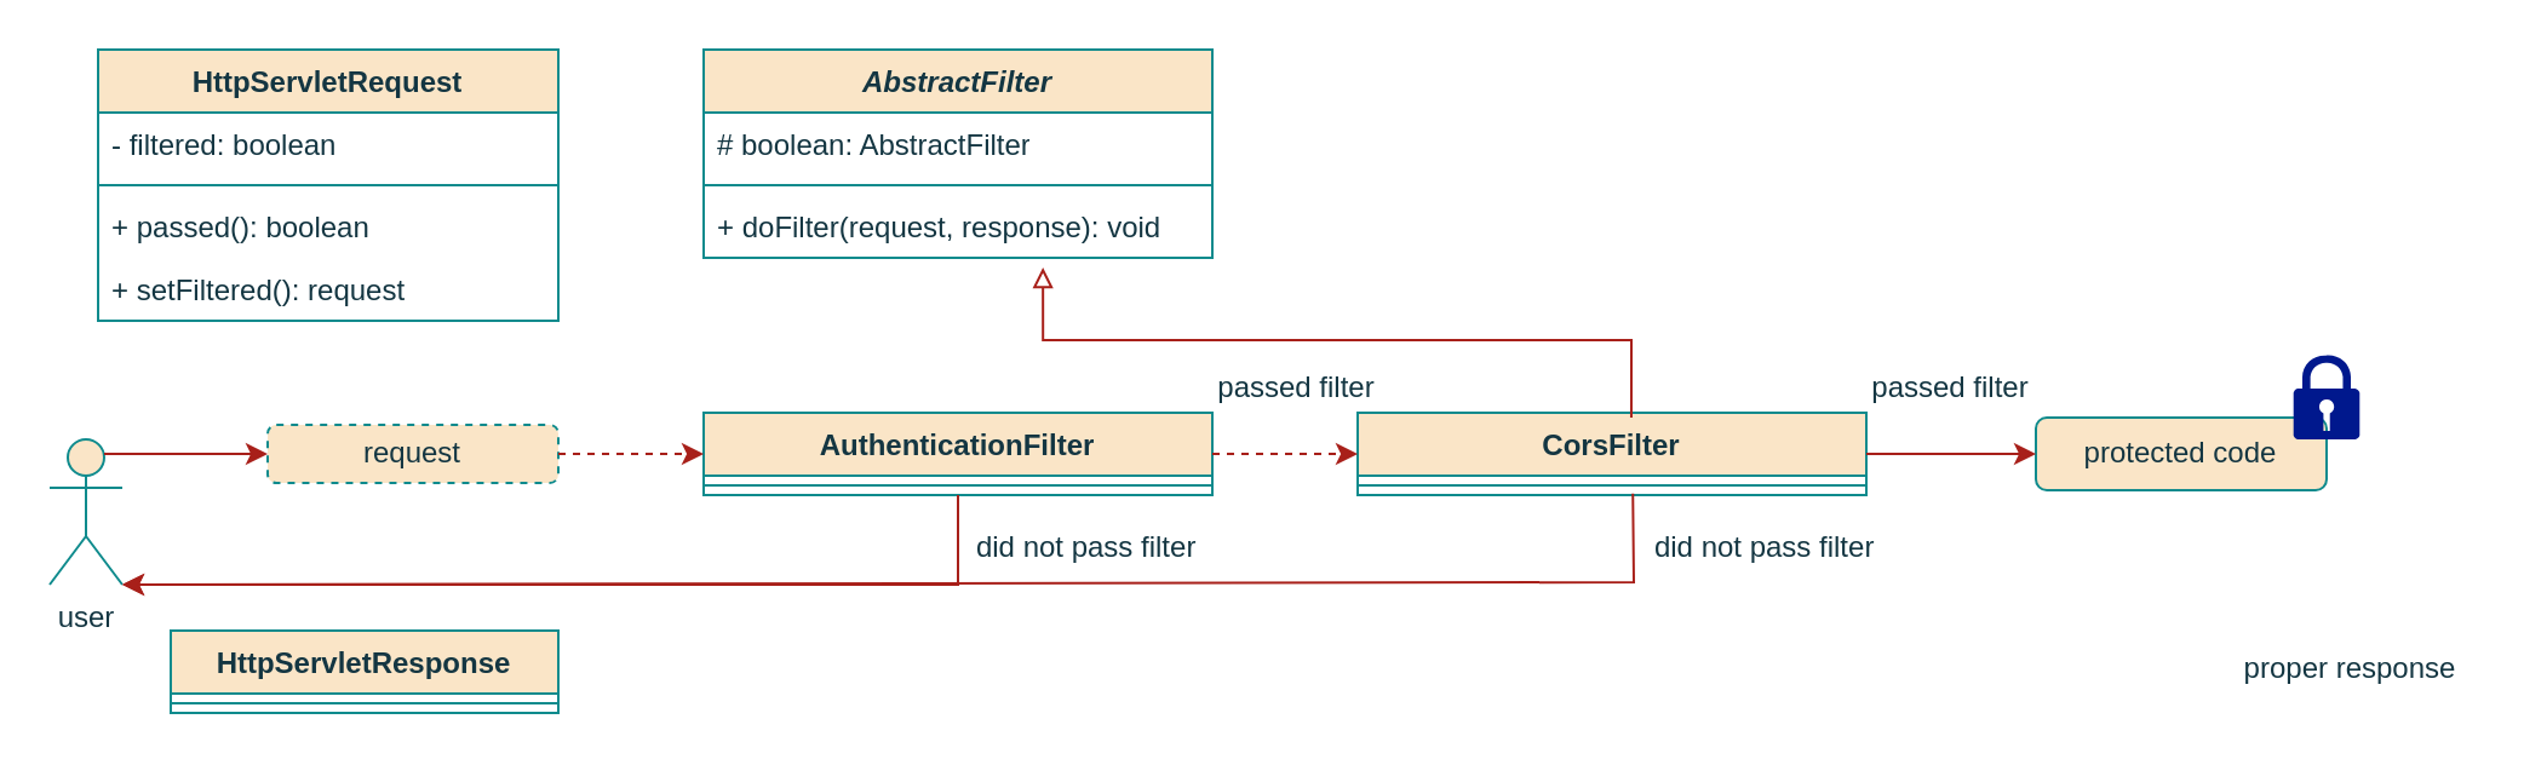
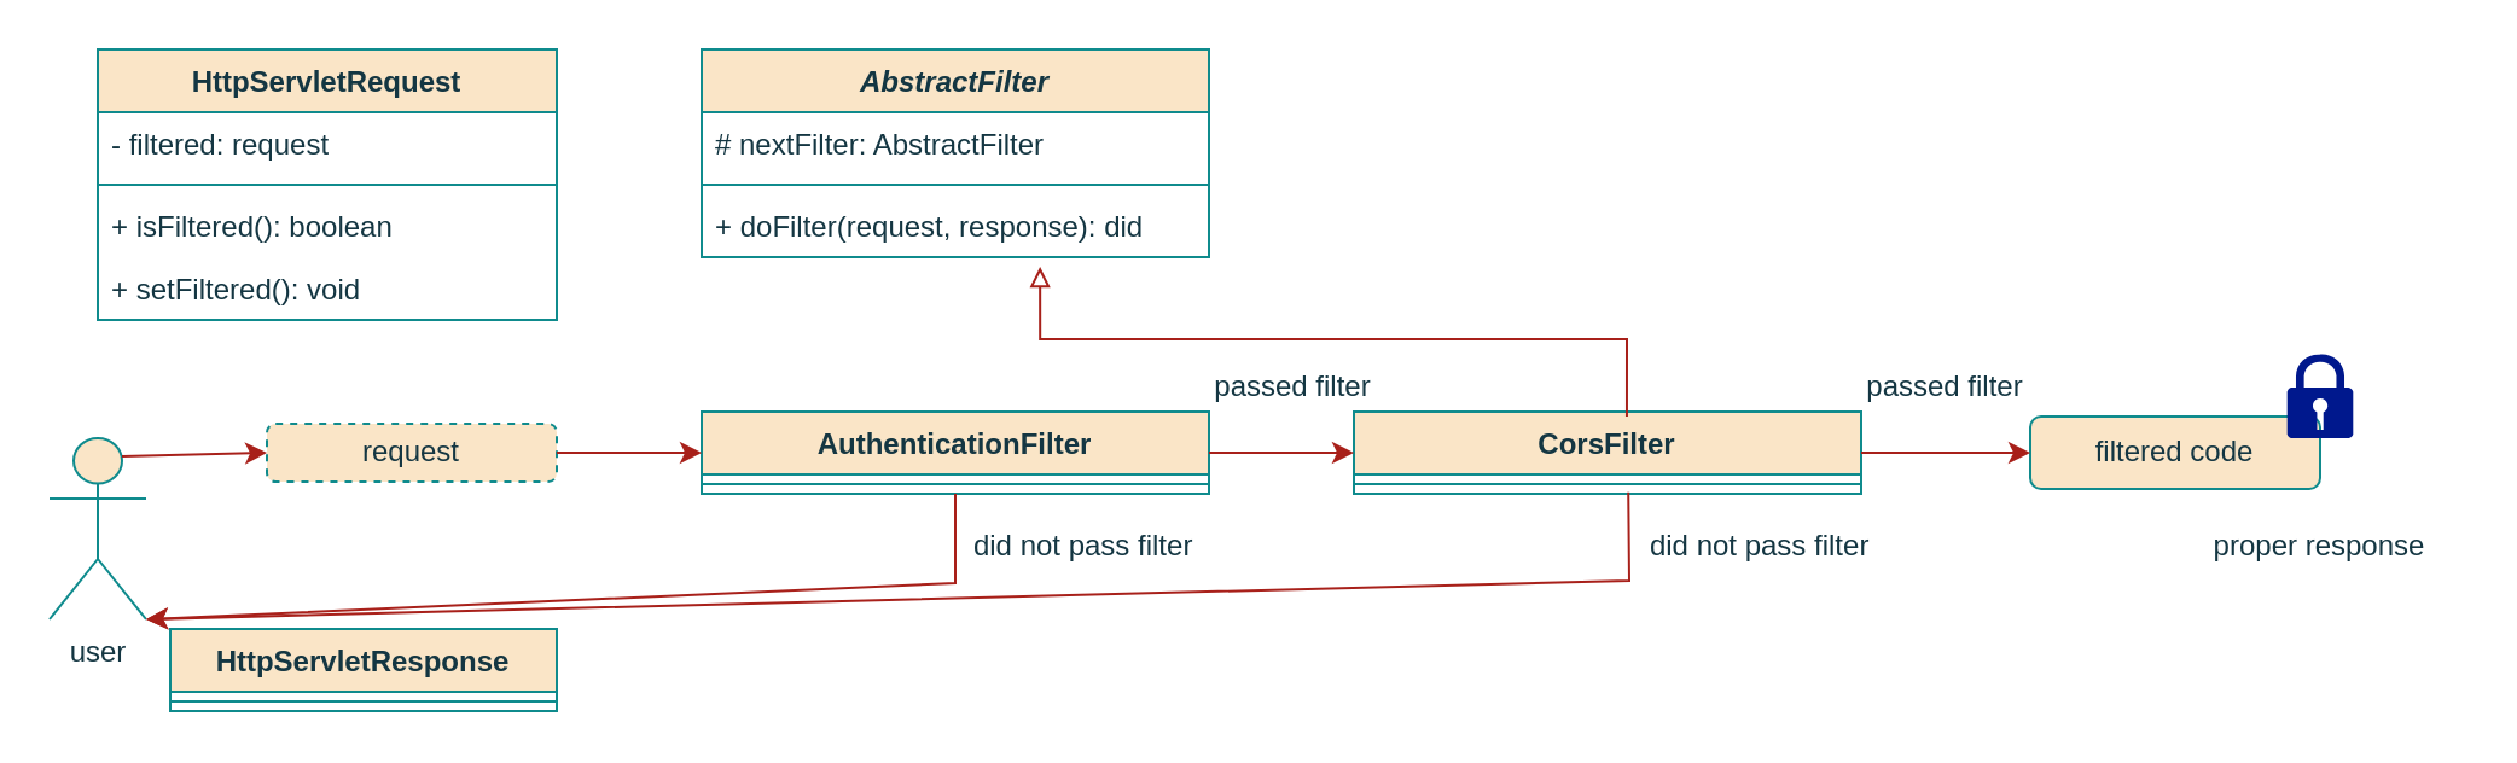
- <mxCell id="7" value="- filtered: boolean" style="text;strokeColor=none;fillColor=none;align=left;verticalAlign=top;spacingLeft=4;spacingRight=4;overflow=hidden;rotatable=0;points=[[0,0.5],[1,0.5]];portConstraint=eastwest;whiteSpace=wrap;html=1;labelBackgroundColor=none;fontColor=#143642;" vertex="1" parent="6"><mxGeometry y="26" width="190" height="26" as="geometry" /></mxCell>
+ <mxCell id="7" value="- filtered: request" style="text;strokeColor=none;fillColor=none;align=left;verticalAlign=top;spacingLeft=4;spacingRight=4;overflow=hidden;rotatable=0;points=[[0,0.5],[1,0.5]];portConstraint=eastwest;whiteSpace=wrap;html=1;labelBackgroundColor=none;fontColor=#143642;" vertex="1" parent="6"><mxGeometry y="26" width="190" height="26" as="geometry" /></mxCell>
- <mxCell id="3" value="# boolean: AbstractFilter" style="text;strokeColor=none;fillColor=none;align=left;verticalAlign=top;spacingLeft=4;spacingRight=4;overflow=hidden;rotatable=0;points=[[0,0.5],[1,0.5]];portConstraint=eastwest;whiteSpace=wrap;html=1;labelBackgroundColor=none;fontColor=#143642;" vertex="1" parent="2"><mxGeometry y="26" width="210" height="26" as="geometry" /></mxCell>
+ <mxCell id="3" value="# nextFilter: AbstractFilter" style="text;strokeColor=none;fillColor=none;align=left;verticalAlign=top;spacingLeft=4;spacingRight=4;overflow=hidden;rotatable=0;points=[[0,0.5],[1,0.5]];portConstraint=eastwest;whiteSpace=wrap;html=1;labelBackgroundColor=none;fontColor=#143642;" vertex="1" parent="2"><mxGeometry y="26" width="210" height="26" as="geometry" /></mxCell>
- <mxCell id="9" value="+ passed(): boolean" style="text;strokeColor=none;fillColor=none;align=left;verticalAlign=top;spacingLeft=4;spacingRight=4;overflow=hidden;rotatable=0;points=[[0,0.5],[1,0.5]];portConstraint=eastwest;whiteSpace=wrap;html=1;labelBackgroundColor=none;fontColor=#143642;" vertex="1" parent="6"><mxGeometry y="60" width="190" height="26" as="geometry" /></mxCell>
+ <mxCell id="9" value="+ isFiltered(): boolean" style="text;strokeColor=none;fillColor=none;align=left;verticalAlign=top;spacingLeft=4;spacingRight=4;overflow=hidden;rotatable=0;points=[[0,0.5],[1,0.5]];portConstraint=eastwest;whiteSpace=wrap;html=1;labelBackgroundColor=none;fontColor=#143642;" vertex="1" parent="6"><mxGeometry y="60" width="190" height="26" as="geometry" /></mxCell>
- <mxCell id="5" value="+ doFilter(request, response): void" style="text;strokeColor=none;fillColor=none;align=left;verticalAlign=top;spacingLeft=4;spacingRight=4;overflow=hidden;rotatable=0;points=[[0,0.5],[1,0.5]];portConstraint=eastwest;whiteSpace=wrap;html=1;labelBackgroundColor=none;fontColor=#143642;" vertex="1" parent="2"><mxGeometry y="60" width="210" height="26" as="geometry" /></mxCell>
+ <mxCell id="5" value="+ doFilter(request, response): did" style="text;strokeColor=none;fillColor=none;align=left;verticalAlign=top;spacingLeft=4;spacingRight=4;overflow=hidden;rotatable=0;points=[[0,0.5],[1,0.5]];portConstraint=eastwest;whiteSpace=wrap;html=1;labelBackgroundColor=none;fontColor=#143642;" vertex="1" parent="2"><mxGeometry y="60" width="210" height="26" as="geometry" /></mxCell>
- <mxCell id="10" value="+ setFiltered(): request" style="text;strokeColor=none;fillColor=none;align=left;verticalAlign=top;spacingLeft=4;spacingRight=4;overflow=hidden;rotatable=0;points=[[0,0.5],[1,0.5]];portConstraint=eastwest;whiteSpace=wrap;html=1;labelBackgroundColor=none;fontColor=#143642;" vertex="1" parent="6"><mxGeometry y="86" width="190" height="26" as="geometry" /></mxCell>
+ <mxCell id="10" value="+ setFiltered(): void" style="text;strokeColor=none;fillColor=none;align=left;verticalAlign=top;spacingLeft=4;spacingRight=4;overflow=hidden;rotatable=0;points=[[0,0.5],[1,0.5]];portConstraint=eastwest;whiteSpace=wrap;html=1;labelBackgroundColor=none;fontColor=#143642;" vertex="1" parent="6"><mxGeometry y="86" width="190" height="26" as="geometry" /></mxCell>
- <mxCell id="18" value="" style="endArrow=classic;html=1;rounded=0;exitX=1;exitY=0.5;exitDx=0;exitDy=0;entryX=0;entryY=0.5;entryDx=0;entryDy=0;labelBackgroundColor=none;strokeColor=#A8201A;fontColor=default;dashed=1;" edge="1" parent="1" source="17" target="13"><mxGeometry width="50" height="50" relative="1" as="geometry"><mxPoint x="380" y="350" as="sourcePoint" /><mxPoint x="430" y="300" as="targetPoint" /></mxGeometry></mxCell>
+ <mxCell id="18" value="" style="endArrow=classic;html=1;rounded=0;exitX=1;exitY=0.5;exitDx=0;exitDy=0;entryX=0;entryY=0.5;entryDx=0;entryDy=0;labelBackgroundColor=none;strokeColor=#A8201A;fontColor=default;" edge="1" parent="1" source="17" target="13"><mxGeometry width="50" height="50" relative="1" as="geometry"><mxPoint x="380" y="350" as="sourcePoint" /><mxPoint x="430" y="300" as="targetPoint" /></mxGeometry></mxCell>
- <mxCell id="19" value="" style="endArrow=classic;html=1;rounded=0;exitX=1;exitY=0.5;exitDx=0;exitDy=0;entryX=0;entryY=0.5;entryDx=0;entryDy=0;labelBackgroundColor=none;strokeColor=#A8201A;fontColor=default;dashed=1;" edge="1" parent="1" source="13" target="15"><mxGeometry width="50" height="50" relative="1" as="geometry"><mxPoint x="620" y="310" as="sourcePoint" /><mxPoint x="670" y="260" as="targetPoint" /></mxGeometry></mxCell>
+ <mxCell id="19" value="" style="endArrow=classic;html=1;rounded=0;exitX=1;exitY=0.5;exitDx=0;exitDy=0;entryX=0;entryY=0.5;entryDx=0;entryDy=0;labelBackgroundColor=none;strokeColor=#A8201A;fontColor=default;" edge="1" parent="1" source="13" target="15"><mxGeometry width="50" height="50" relative="1" as="geometry"><mxPoint x="620" y="310" as="sourcePoint" /><mxPoint x="670" y="260" as="targetPoint" /></mxGeometry></mxCell>
- <mxCell id="21" value="protected code" style="rounded=1;whiteSpace=wrap;html=1;strokeColor=#0F8B8D;fontColor=#143642;fillColor=#FAE5C7;" vertex="1" parent="1"><mxGeometry x="840" y="172" width="120" height="30" as="geometry" /></mxCell>
+ <mxCell id="21" value="filtered code" style="rounded=1;whiteSpace=wrap;html=1;strokeColor=#0F8B8D;fontColor=#143642;fillColor=#FAE5C7;" vertex="1" parent="1"><mxGeometry x="840" y="172" width="120" height="30" as="geometry" /></mxCell>
- <mxCell id="25" value="user" style="shape=umlActor;verticalLabelPosition=bottom;verticalAlign=top;html=1;outlineConnect=0;strokeColor=#0F8B8D;fontColor=#143642;fillColor=#FAE5C7;" vertex="1" parent="1"><mxGeometry x="20" y="181" width="30" height="60" as="geometry" /></mxCell>
+ <mxCell id="25" value="user" style="shape=umlActor;verticalLabelPosition=bottom;verticalAlign=top;html=1;outlineConnect=0;strokeColor=#0F8B8D;fontColor=#143642;fillColor=#FAE5C7;" vertex="1" parent="1"><mxGeometry x="20" y="181" width="40" height="75" as="geometry" /></mxCell>
- <mxCell id="31" value="proper response" style="text;html=1;align=center;verticalAlign=middle;whiteSpace=wrap;rounded=0;fontColor=#143642;" vertex="1" parent="1"><mxGeometry x="910" y="261" width="120" height="30" as="geometry" /></mxCell>
+ <mxCell id="31" value="proper response" style="text;html=1;align=center;verticalAlign=middle;whiteSpace=wrap;rounded=0;fontColor=#143642;" vertex="1" parent="1"><mxGeometry x="900" y="211" width="120" height="30" as="geometry" /></mxCell>
